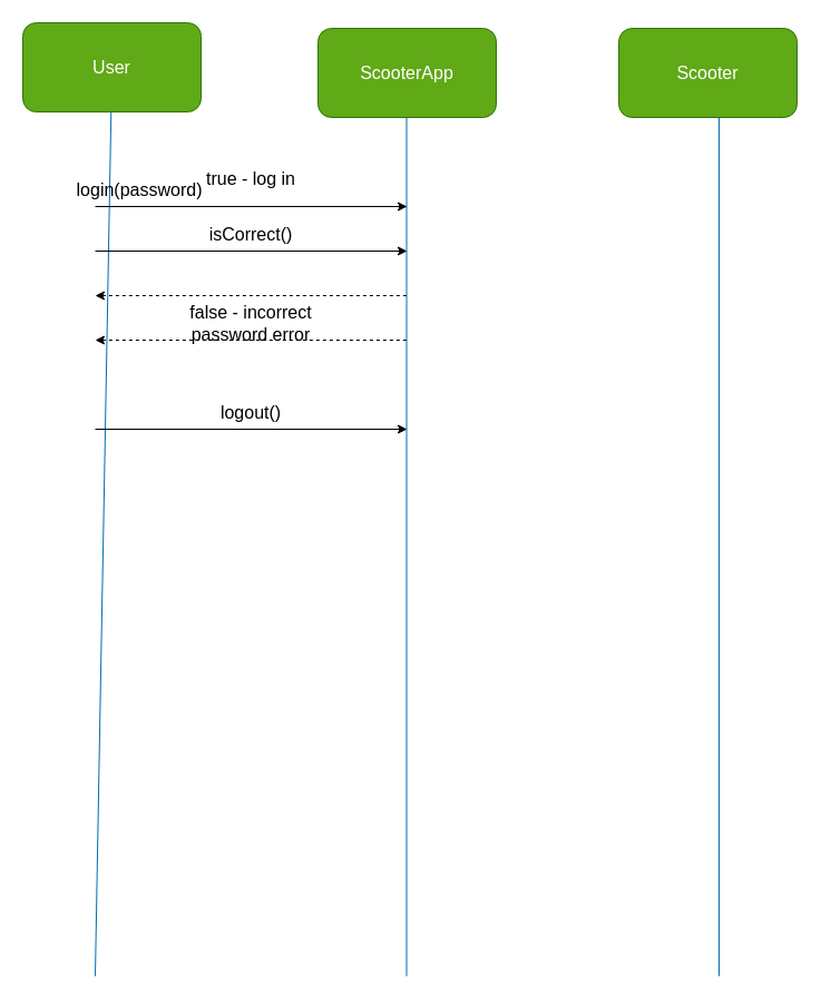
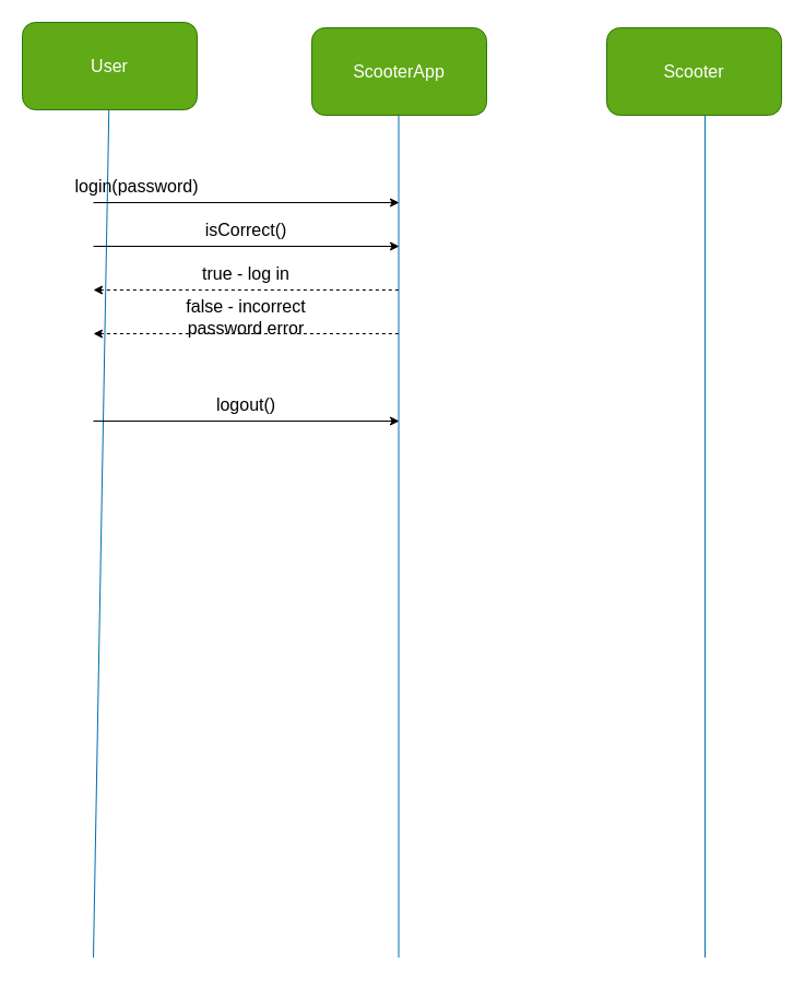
- <mxCell id="14" value="true - log in" style="text;html=1;strokeColor=none;fillColor=none;align=center;verticalAlign=middle;whiteSpace=wrap;rounded=0;fontSize=16;" vertex="1" parent="1"><mxGeometry x="180" y="145" width="90" height="30" as="geometry" /></mxCell>
+ <mxCell id="14" value="true - log in" style="text;html=1;strokeColor=none;fillColor=none;align=center;verticalAlign=middle;whiteSpace=wrap;rounded=0;fontSize=16;" vertex="1" parent="1"><mxGeometry x="180" y="235" width="90" height="30" as="geometry" /></mxCell>
